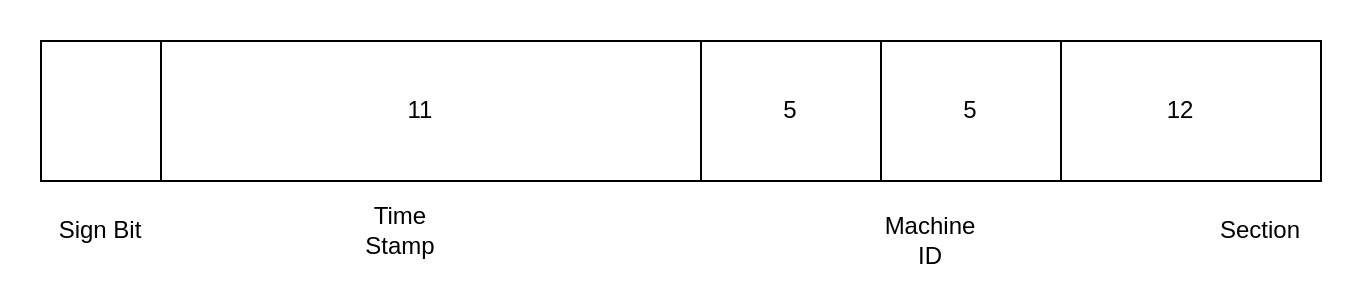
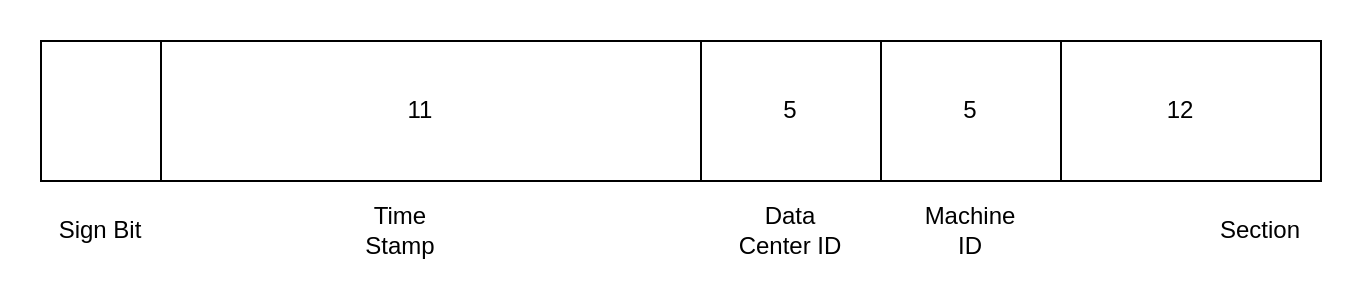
+ <mxCell id="9" value="Data Center ID" style="text;html=1;align=center;verticalAlign=middle;whiteSpace=wrap;rounded=0;" vertex="1" parent="1"><mxGeometry x="365" y="100" width="60" height="30" as="geometry" /></mxCell>
- <mxCell id="10" value="Machine ID" style="text;html=1;align=center;verticalAlign=middle;whiteSpace=wrap;rounded=0;" vertex="1" parent="1"><mxGeometry x="435" y="105" width="60" height="30" as="geometry" /></mxCell>
+ <mxCell id="10" value="Machine ID" style="text;html=1;align=center;verticalAlign=middle;whiteSpace=wrap;rounded=0;" vertex="1" parent="1"><mxGeometry x="455" y="100" width="60" height="30" as="geometry" /></mxCell>
